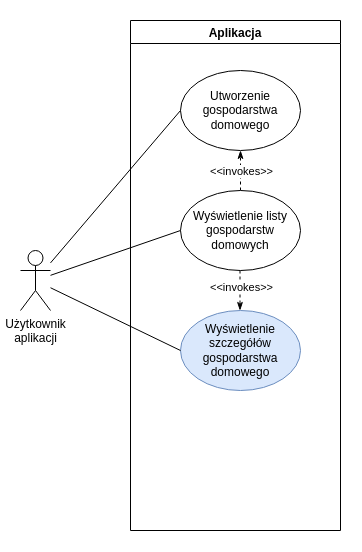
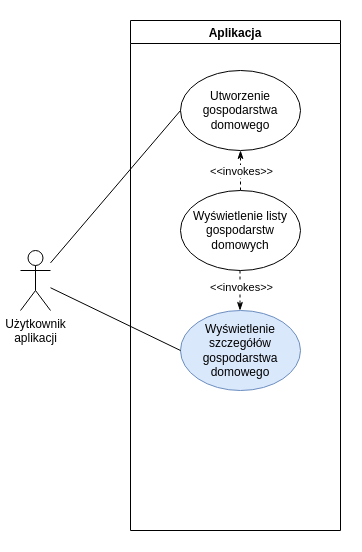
- <mxCell id="7" style="edgeStyle=none;rounded=0;orthogonalLoop=1;jettySize=auto;html=1;entryX=0;entryY=0.5;entryDx=0;entryDy=0;endArrow=none;endFill=0;" edge="1" parent="1" source="9" target="5"><mxGeometry relative="1" as="geometry" /></mxCell>
